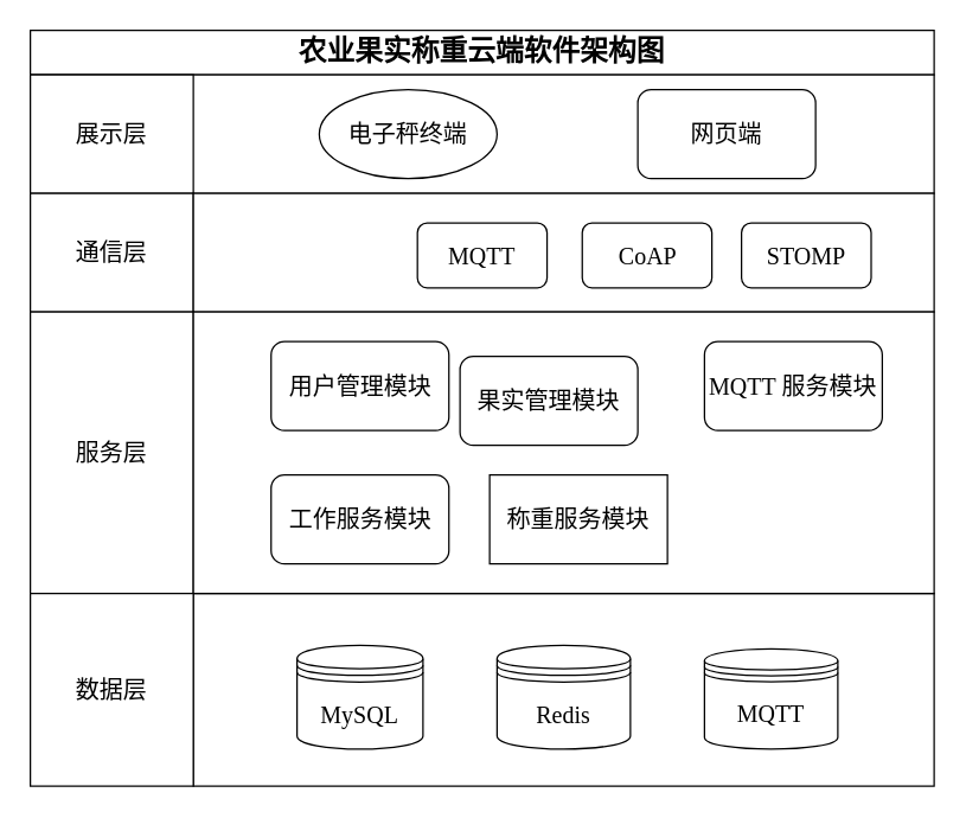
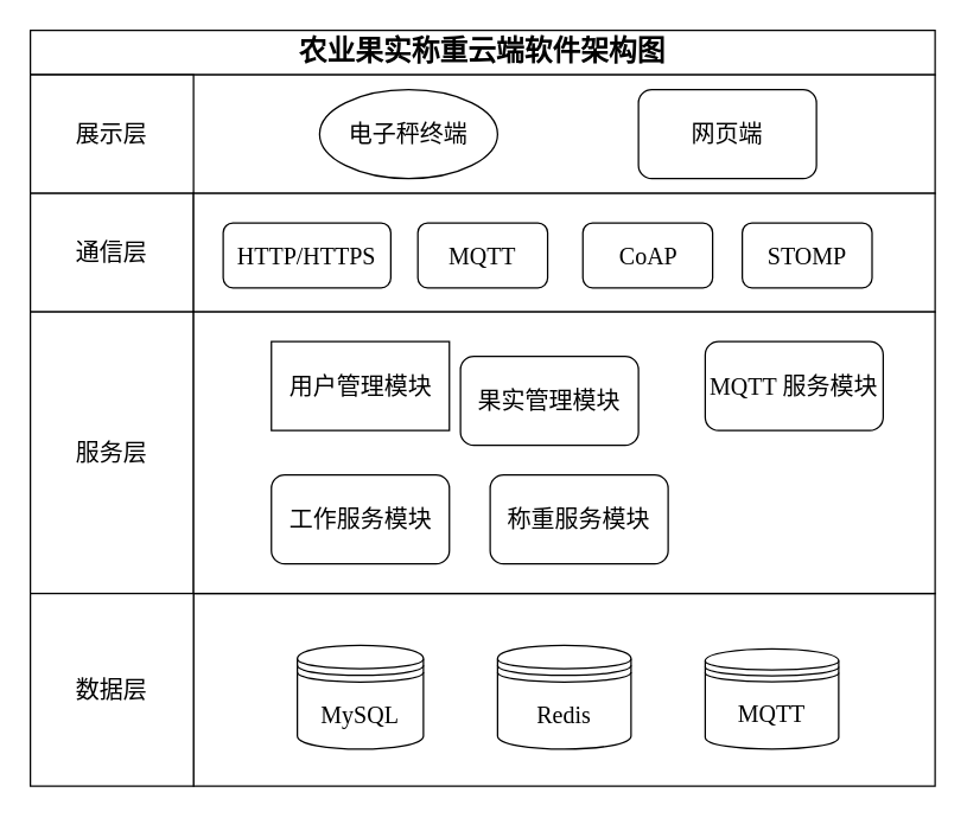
+ <mxCell id="10" value="&lt;font&gt;HTTP/HTTPS&lt;/font&gt;" style="rounded=1;whiteSpace=wrap;html=1;fontFamily=Songti SC;fontSize=16;" parent="1" vertex="1"><mxGeometry x="150" y="150" width="113" height="43.75" as="geometry" /></mxCell>
- <mxCell id="13" value="用户管理模块" style="rounded=1;whiteSpace=wrap;html=1;fontFamily=Songti SC;aspect=fixed;fontSize=16;" parent="1" vertex="1"><mxGeometry x="182.5" y="230" width="120" height="60" as="geometry" /></mxCell>
+ <mxCell id="13" value="用户管理模块" style="whiteSpace=wrap;html=1;fontFamily=Songti SC;aspect=fixed;fontSize=16;rounded=0;" parent="1" vertex="1"><mxGeometry x="182.5" y="230" width="120" height="60" as="geometry" /></mxCell>
- <mxCell id="15" value="称重服务模块" style="whiteSpace=wrap;html=1;fontFamily=Songti SC;aspect=fixed;fontSize=16;rounded=0;" parent="1" vertex="1"><mxGeometry x="330" y="320" width="120" height="60" as="geometry" /></mxCell>
+ <mxCell id="15" value="称重服务模块" style="rounded=1;whiteSpace=wrap;html=1;fontFamily=Songti SC;aspect=fixed;fontSize=16;" parent="1" vertex="1"><mxGeometry x="330" y="320" width="120" height="60" as="geometry" /></mxCell>
